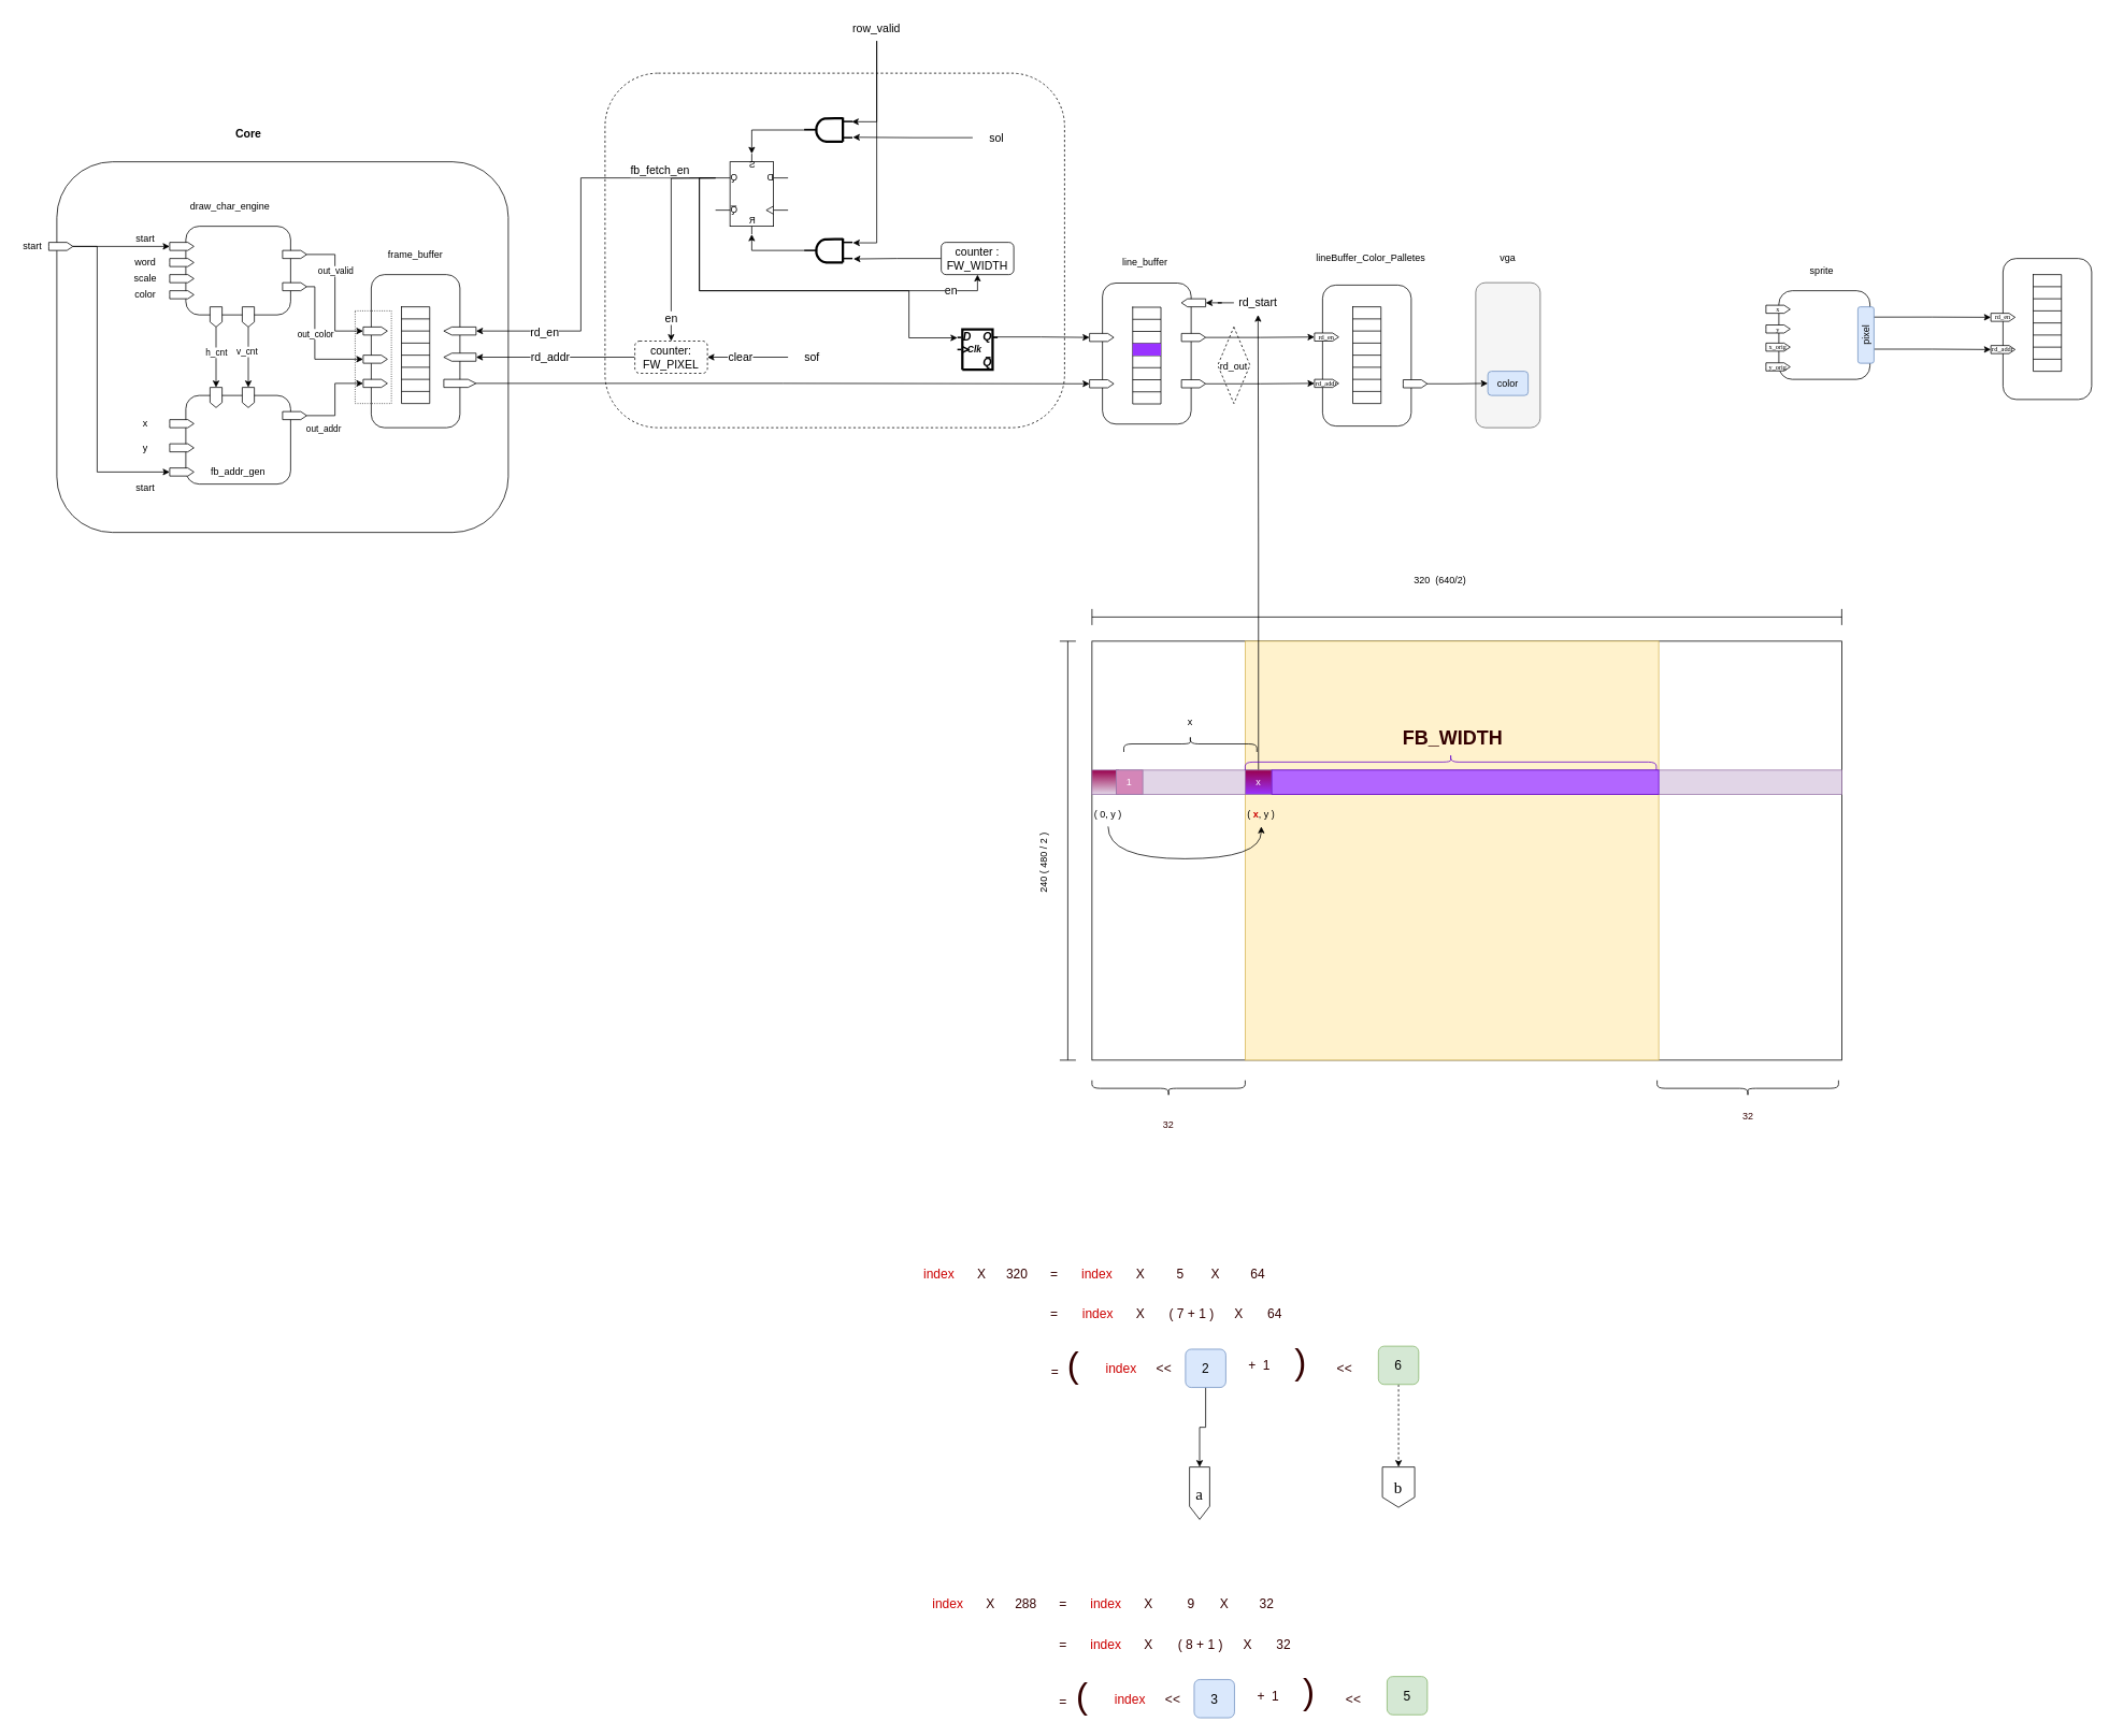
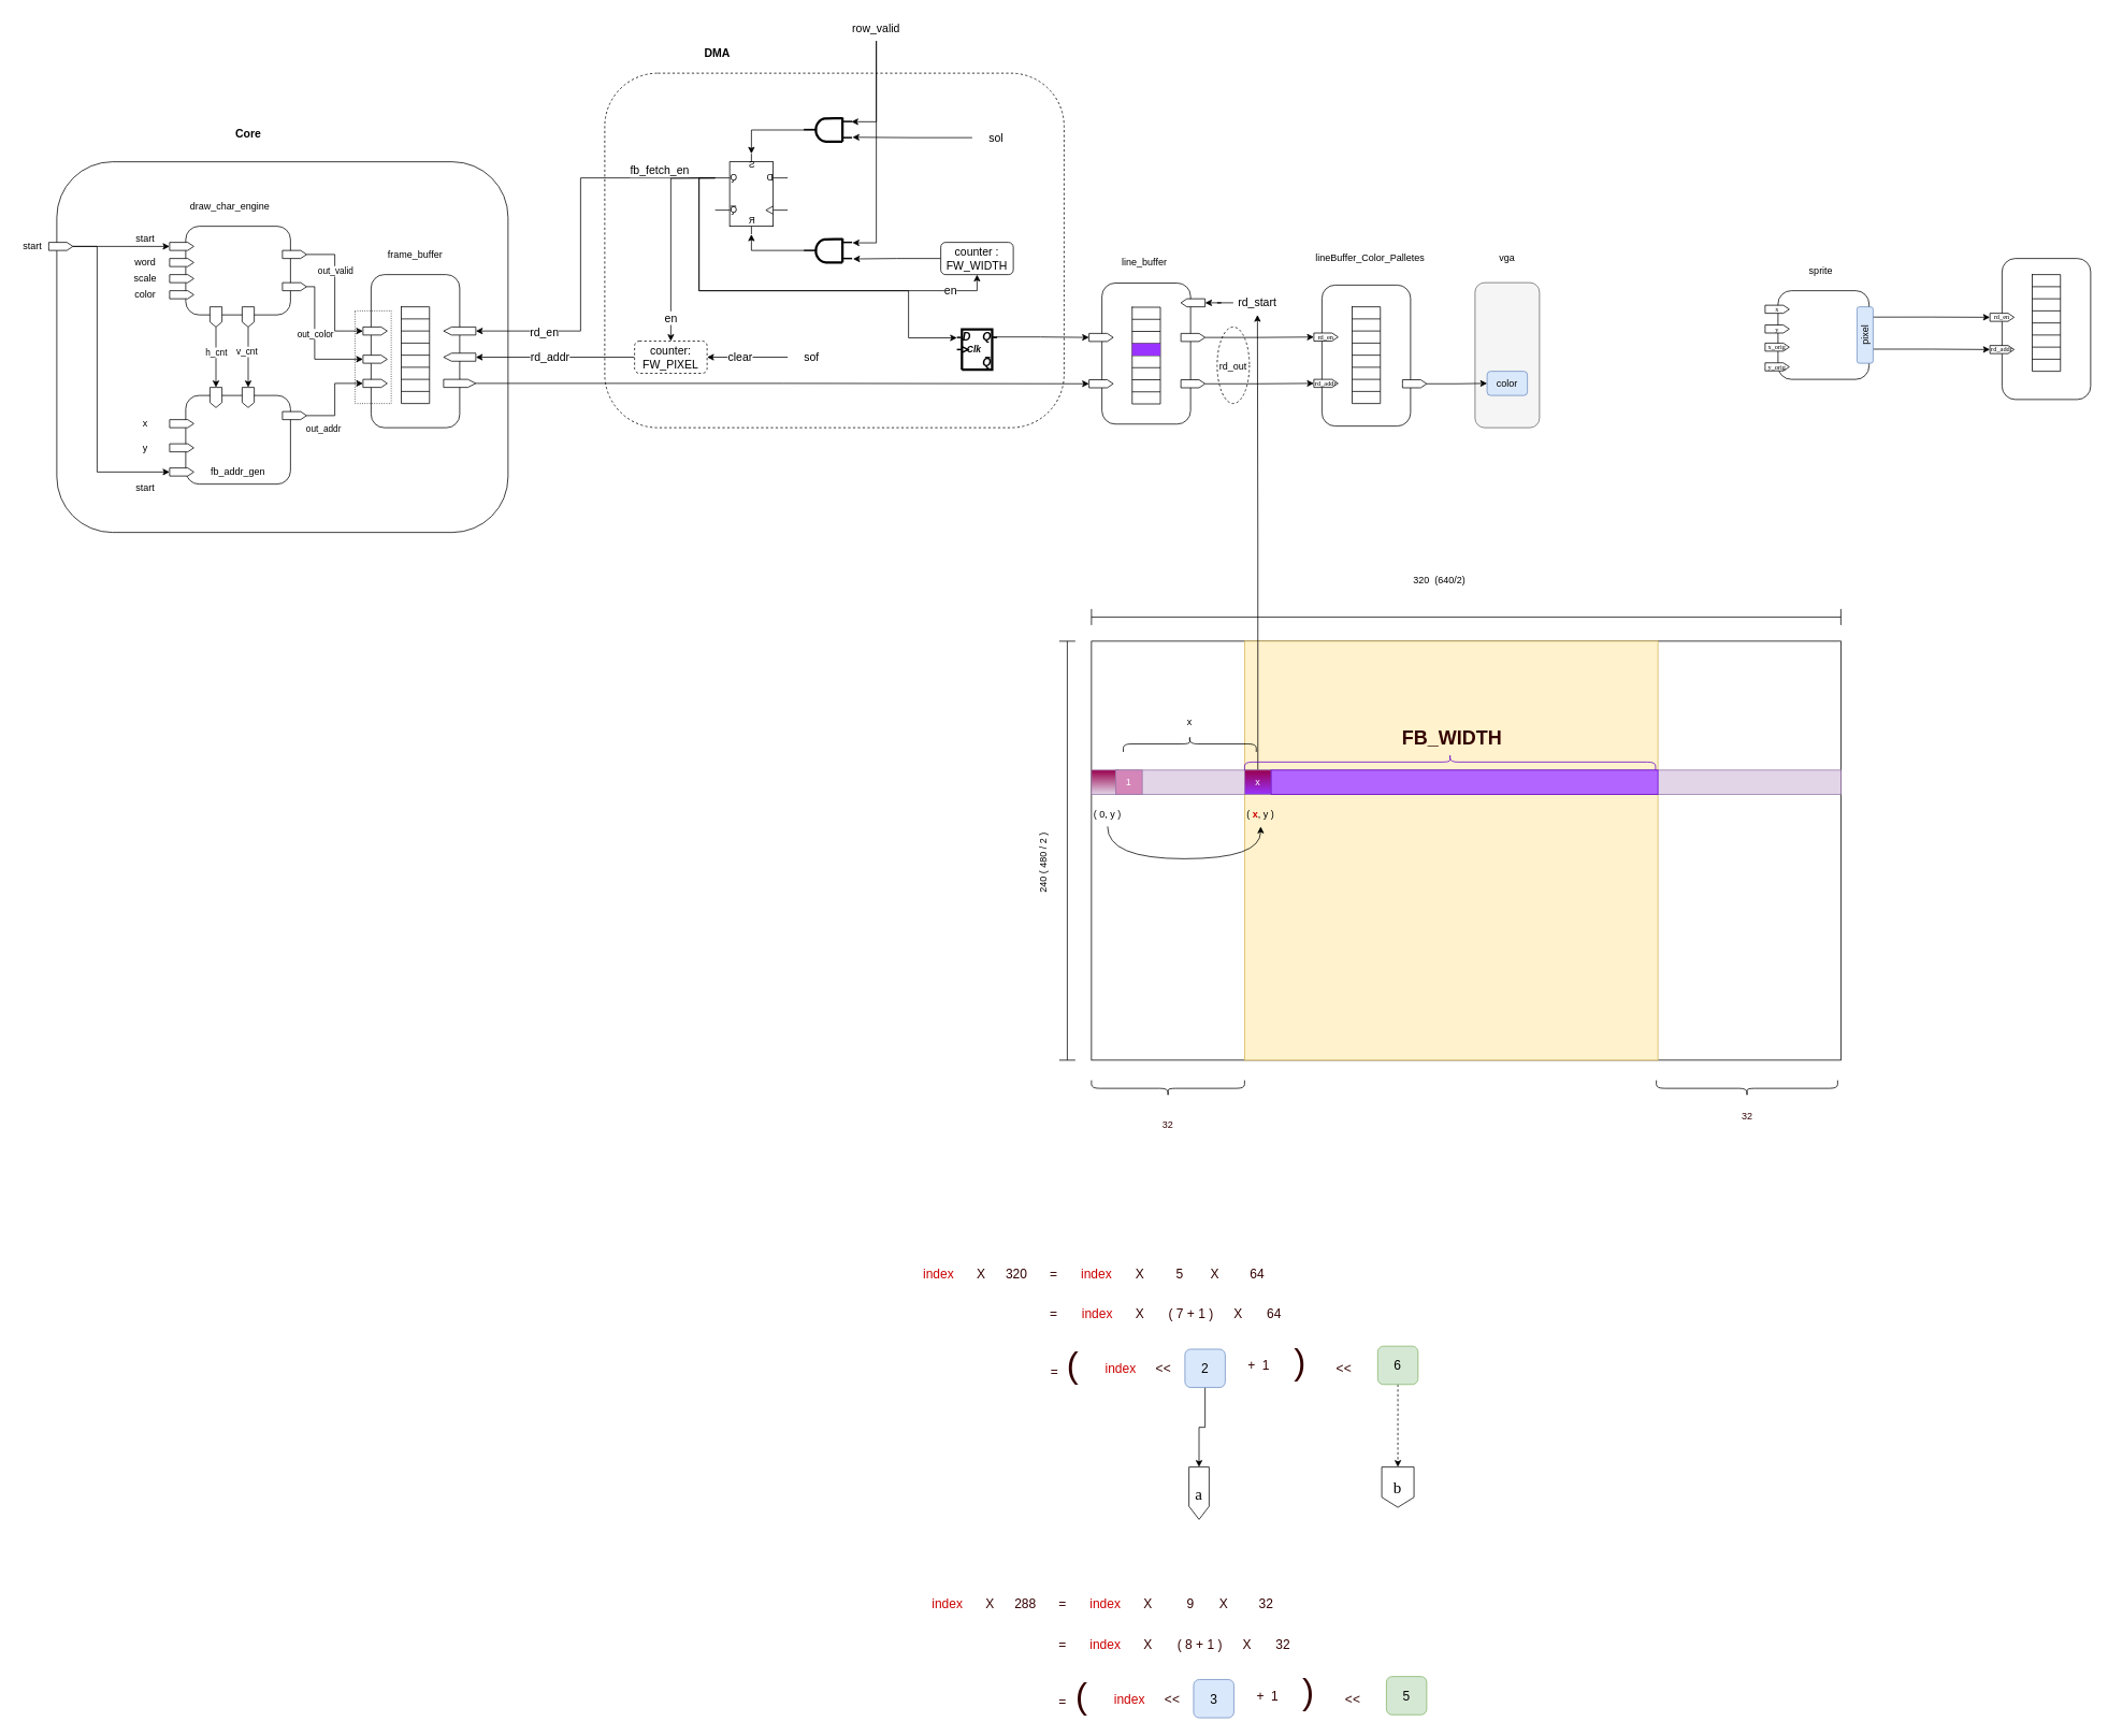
+ <mxCell id="143" value="DMA" style="text;html=1;strokeColor=none;fillColor=none;align=center;verticalAlign=middle;whiteSpace=wrap;rounded=0;fontStyle=1;fontSize=14;" parent="1" vertex="1"><mxGeometry x="860" y="50" width="60" height="30" as="geometry" /></mxCell>
- <mxCell id="172" value="&lt;font style=&quot;font-size: 12px;&quot;&gt;rd_out&lt;/font&gt;" style="rhombus;whiteSpace=wrap;html=1;fontSize=14;fillColor=none;dashed=1;" parent="1" vertex="1"><mxGeometry x="1510" y="405" width="40" height="95" as="geometry" /></mxCell>
+ <mxCell id="172" value="&lt;font style=&quot;font-size: 12px;&quot;&gt;rd_out&lt;/font&gt;" style="ellipse;whiteSpace=wrap;html=1;fontSize=14;fillColor=none;dashed=1;" parent="1" vertex="1"><mxGeometry x="1510" y="405" width="40" height="95" as="geometry" /></mxCell>
